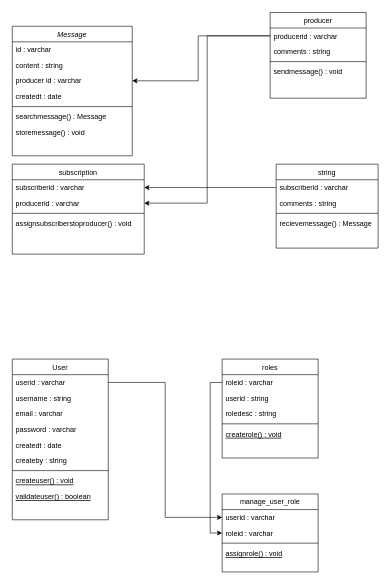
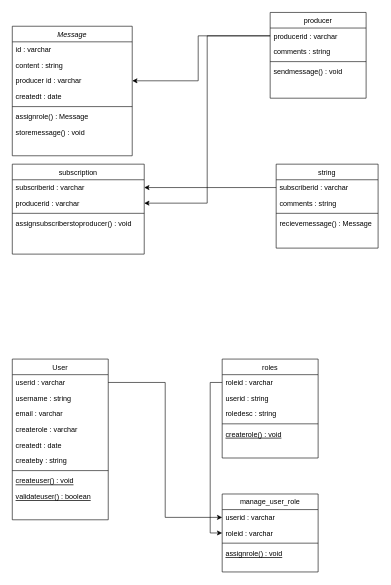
- <mxCell id="8" value="searchmessage() : Message" style="text;align=left;verticalAlign=top;spacingLeft=4;spacingRight=4;overflow=hidden;rotatable=0;points=[[0,0.5],[1,0.5]];portConstraint=eastwest;" parent="2" vertex="1"><mxGeometry y="138" width="200" height="26" as="geometry" /></mxCell>
+ <mxCell id="8" value="assignrole() : Message" style="text;align=left;verticalAlign=top;spacingLeft=4;spacingRight=4;overflow=hidden;rotatable=0;points=[[0,0.5],[1,0.5]];portConstraint=eastwest;" parent="2" vertex="1"><mxGeometry y="138" width="200" height="26" as="geometry" /></mxCell>
- <mxCell id="19" value="password : varchar" style="text;align=left;verticalAlign=top;spacingLeft=4;spacingRight=4;overflow=hidden;rotatable=0;points=[[0,0.5],[1,0.5]];portConstraint=eastwest;rounded=0;shadow=0;html=0;" parent="15" vertex="1"><mxGeometry y="104" width="160" height="26" as="geometry" /></mxCell>
+ <mxCell id="19" value="createrole : varchar" style="text;align=left;verticalAlign=top;spacingLeft=4;spacingRight=4;overflow=hidden;rotatable=0;points=[[0,0.5],[1,0.5]];portConstraint=eastwest;rounded=0;shadow=0;html=0;" parent="15" vertex="1"><mxGeometry y="104" width="160" height="26" as="geometry" /></mxCell>
